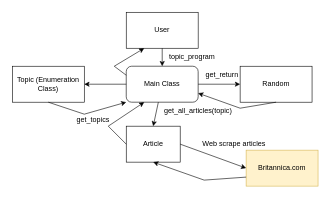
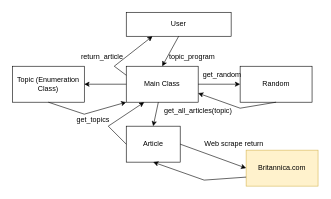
- <mxCell id="2" value="User" style="rounded=0;whiteSpace=wrap;html=1;" vertex="1" parent="1"><mxGeometry x="210" y="20" width="120" height="60" as="geometry" /></mxCell>
+ <mxCell id="2" value="User" style="rounded=0;whiteSpace=wrap;html=1;" vertex="1" parent="1"><mxGeometry x="210" y="20" width="175" height="40" as="geometry" /></mxCell>
+ <mxCell id="15" value="return_article" style="text;html=1;strokeColor=none;fillColor=none;align=center;verticalAlign=middle;whiteSpace=wrap;rounded=0;" vertex="1" parent="1"><mxGeometry x="140" y="80" width="60" height="30" as="geometry" /></mxCell>
- <mxCell id="12" value="get_return" style="text;html=1;strokeColor=none;fillColor=none;align=center;verticalAlign=middle;whiteSpace=wrap;rounded=0;" vertex="1" parent="1"><mxGeometry x="340" y="110" width="60" height="30" as="geometry" /></mxCell>
+ <mxCell id="12" value="get_random" style="text;html=1;strokeColor=none;fillColor=none;align=center;verticalAlign=middle;whiteSpace=wrap;rounded=0;" vertex="1" parent="1"><mxGeometry x="340" y="110" width="60" height="30" as="geometry" /></mxCell>
- <mxCell id="3" value="Main Class" style="whiteSpace=wrap;html=1;rounded=1;" vertex="1" parent="1"><mxGeometry x="210" y="110" width="120" height="60" as="geometry" /></mxCell>
+ <mxCell id="3" value="Main Class" style="rounded=0;whiteSpace=wrap;html=1;" vertex="1" parent="1"><mxGeometry x="210" y="110" width="120" height="60" as="geometry" /></mxCell>
- <mxCell id="18" value="Web scrape articles" style="text;html=1;strokeColor=none;fillColor=none;align=center;verticalAlign=middle;whiteSpace=wrap;rounded=0;" vertex="1" parent="1"><mxGeometry x="330" y="225" width="120" height="30" as="geometry" /></mxCell>
+ <mxCell id="18" value="Web scrape return" style="text;html=1;strokeColor=none;fillColor=none;align=center;verticalAlign=middle;whiteSpace=wrap;rounded=0;" vertex="1" parent="1"><mxGeometry x="330" y="225" width="120" height="30" as="geometry" /></mxCell>
